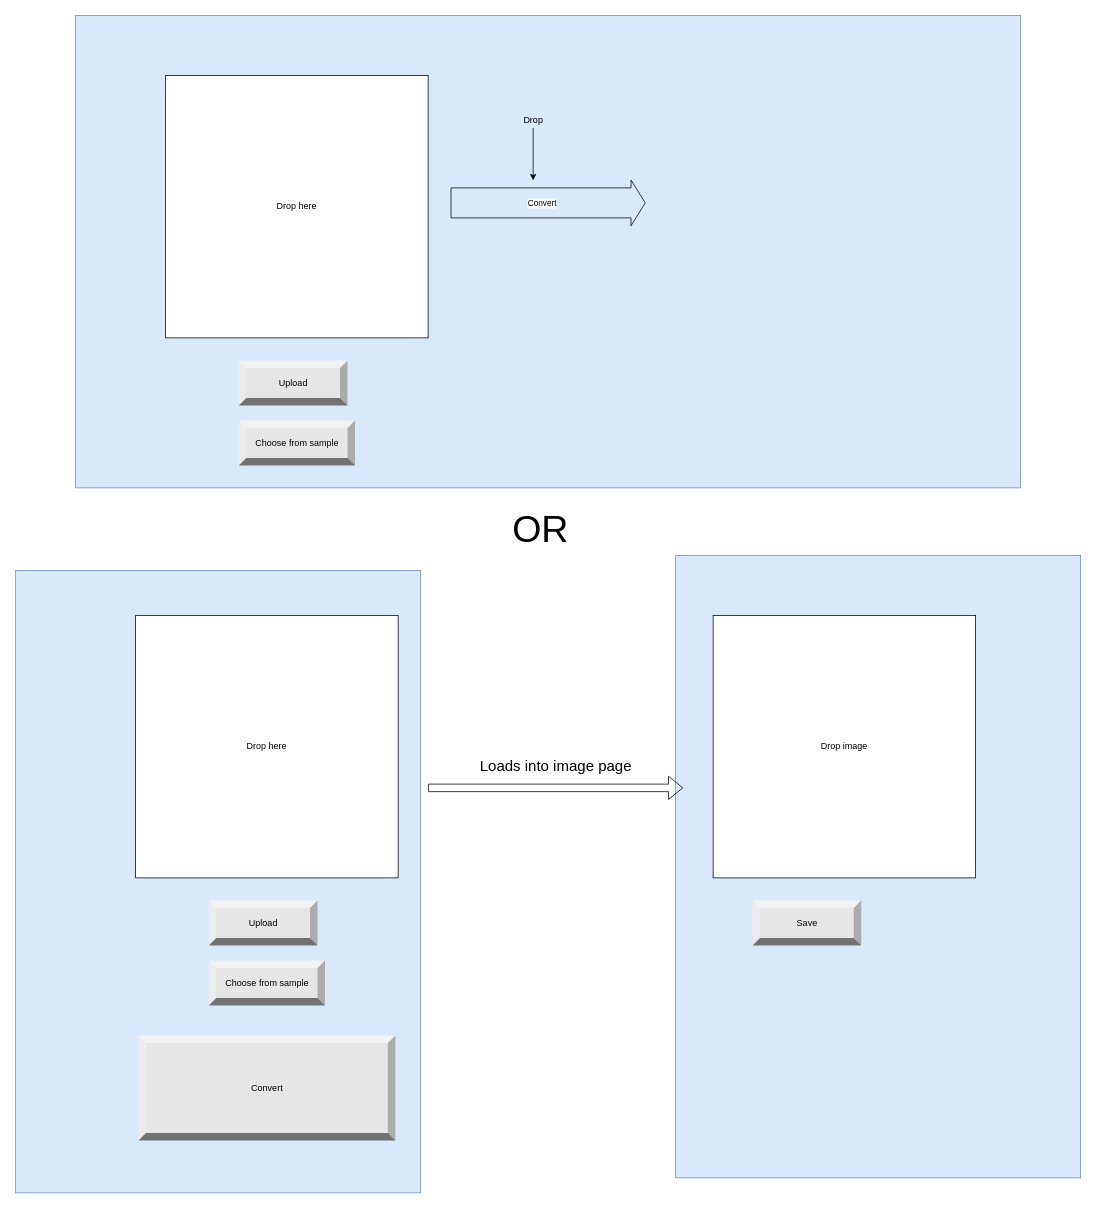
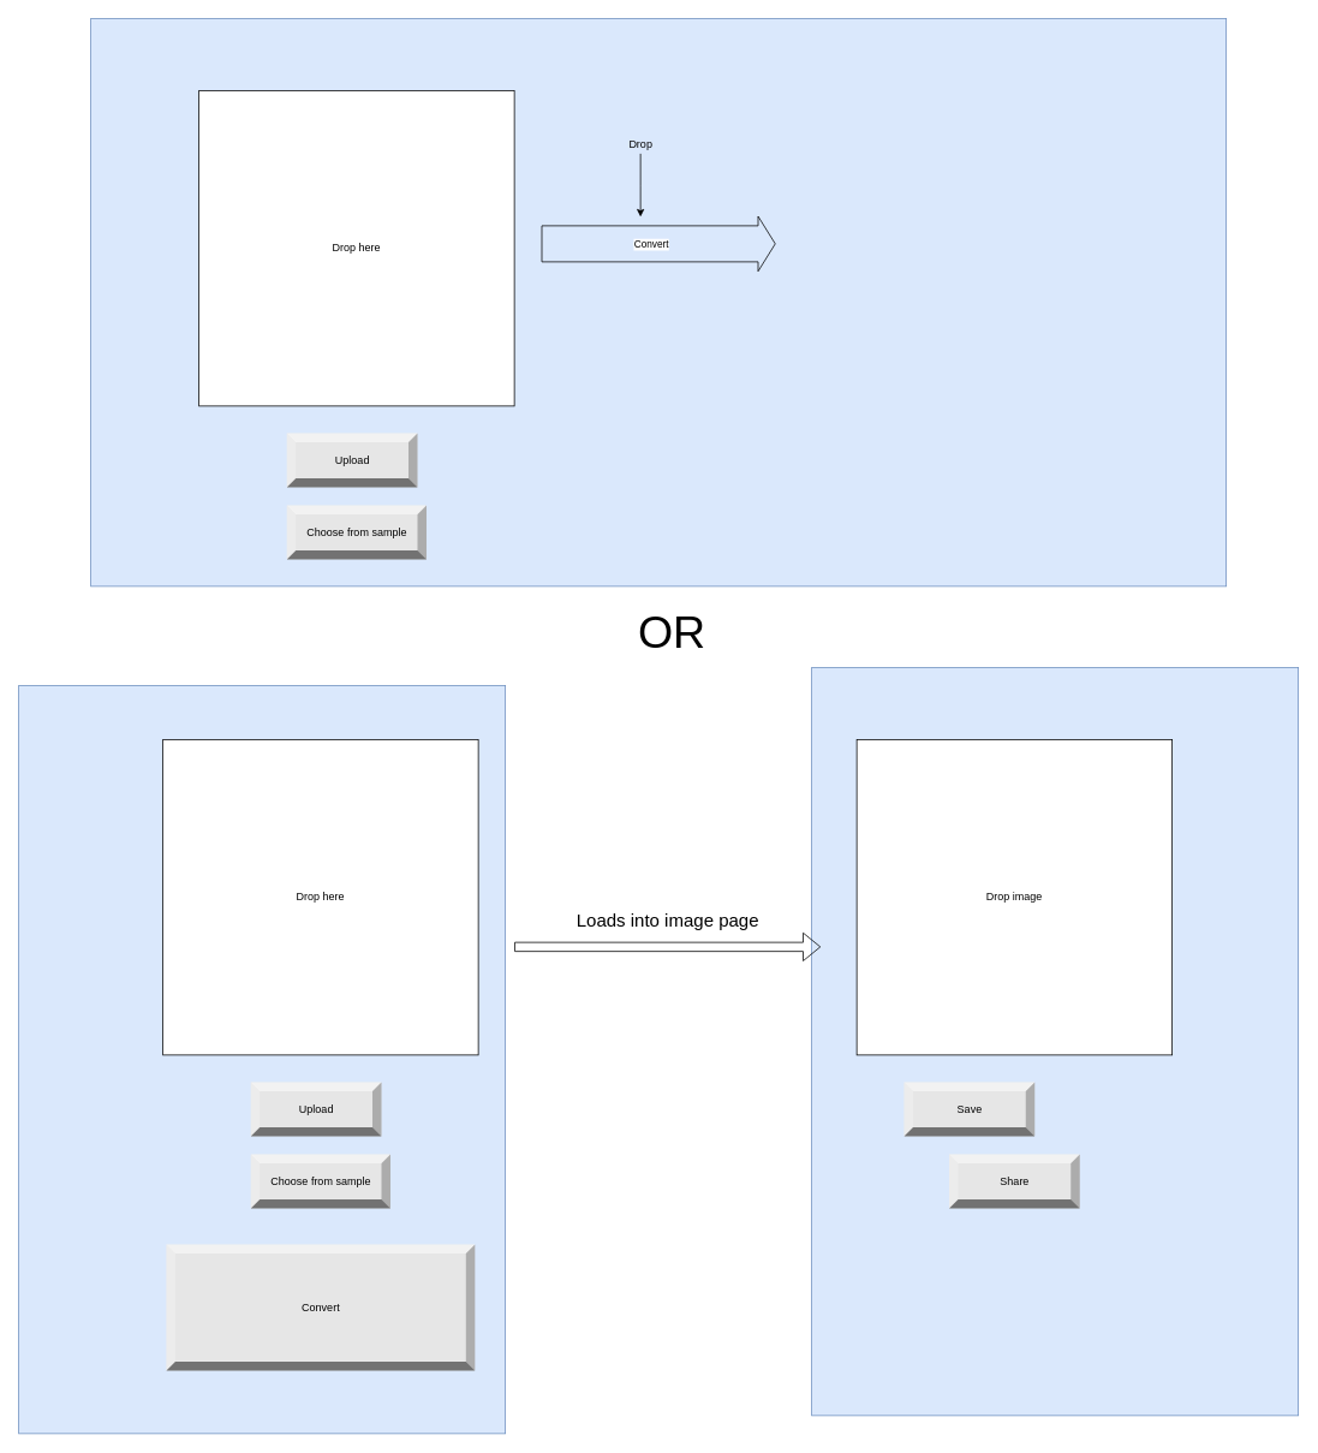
- <mxCell id="15" value="&lt;font style=&quot;font-size: 50px;&quot;&gt;OR&lt;/font&gt;" style="text;html=1;strokeColor=none;fillColor=none;align=center;verticalAlign=middle;whiteSpace=wrap;rounded=0;" vertex="1" parent="1"><mxGeometry x="680" y="680" width="80" height="50" as="geometry" /></mxCell>
+ <mxCell id="15" value="&lt;font style=&quot;font-size: 50px;&quot;&gt;OR&lt;/font&gt;" style="text;html=1;strokeColor=none;fillColor=none;align=center;verticalAlign=middle;whiteSpace=wrap;rounded=0;" vertex="1" parent="1"><mxGeometry x="705" y="675" width="80" height="50" as="geometry" /></mxCell>
+ <mxCell id="21" value="Share" style="labelPosition=center;verticalLabelPosition=middle;align=center;html=1;shape=mxgraph.basic.shaded_button;dx=10;fillColor=#E6E6E6;strokeColor=none;" vertex="1" parent="1"><mxGeometry x="1052.5" y="1280" width="145" height="60" as="geometry" /></mxCell>
